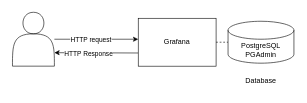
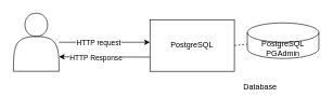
- <mxCell id="7" value="Grafana" style="rounded=0;whiteSpace=wrap;html=1;" vertex="1" parent="1"><mxGeometry x="230" y="30" width="130" height="80" as="geometry" /></mxCell>
+ <mxCell id="7" value="PostgreSQL" style="rounded=0;whiteSpace=wrap;html=1;" vertex="1" parent="1"><mxGeometry x="230" y="30" width="130" height="80" as="geometry" /></mxCell>
- <mxCell id="9" value="PostgreSQL&lt;br&gt;PGAdmin" style="shape=cylinder3;whiteSpace=wrap;html=1;boundedLbl=1;backgroundOutline=1;size=15;" vertex="1" parent="1"><mxGeometry x="380" y="35" width="110" height="70" as="geometry" /></mxCell>
+ <mxCell id="9" value="PostgreSQL&lt;br&gt;PGAdmin" style="shape=cylinder3;whiteSpace=wrap;html=1;boundedLbl=1;backgroundOutline=1;size=15;" vertex="1" parent="1"><mxGeometry x="380" y="35" width="110" height="55" as="geometry" /></mxCell>
- <mxCell id="10" value="Database" style="text;html=1;strokeColor=none;fillColor=none;align=center;verticalAlign=middle;whiteSpace=wrap;rounded=0;" vertex="1" parent="1"><mxGeometry x="405" y="120" width="60" height="30" as="geometry" /></mxCell>
+ <mxCell id="10" value="Database" style="text;html=1;strokeColor=none;fillColor=none;align=center;verticalAlign=middle;whiteSpace=wrap;rounded=0;" vertex="1" parent="1"><mxGeometry x="370" y="120" width="60" height="30" as="geometry" /></mxCell>
